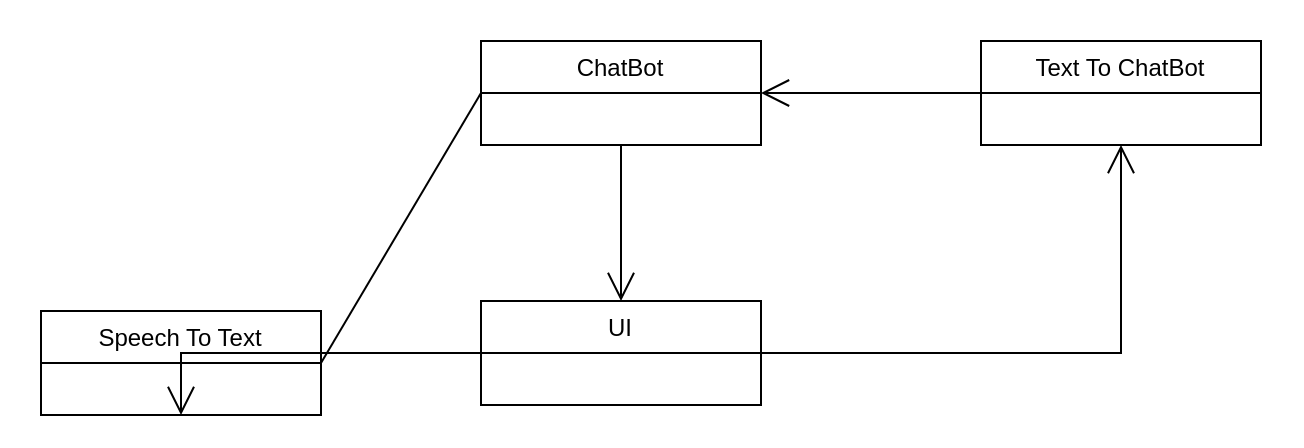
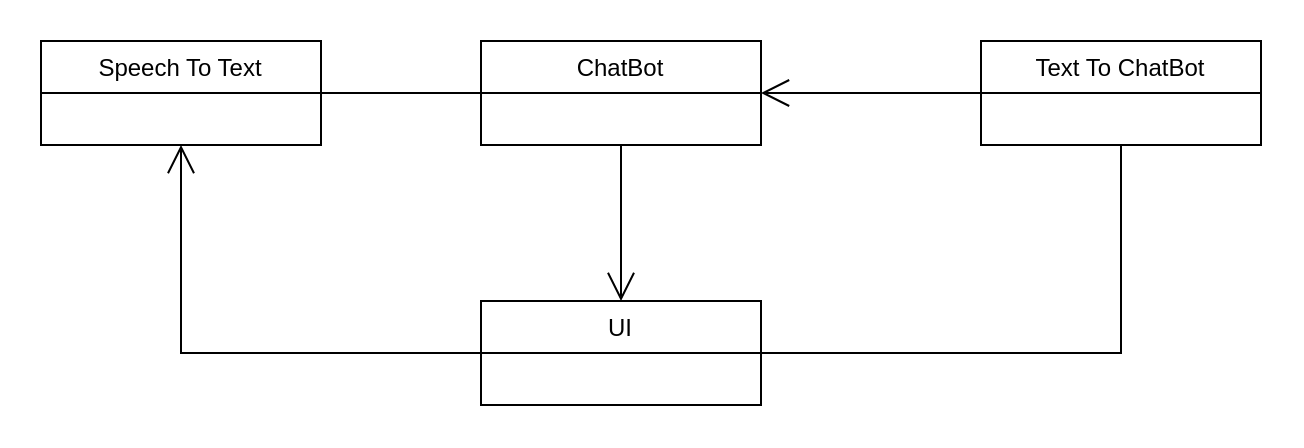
- <mxCell id="9" value="" style="endArrow=open;endFill=1;endSize=12;html=1;rounded=0;exitX=1;exitY=0.5;exitDx=0;exitDy=0;entryX=0.5;entryY=1;entryDx=0;entryDy=0;" edge="1" parent="1" source="2" target="5"><mxGeometry width="160" relative="1" as="geometry"><mxPoint x="710" y="202" as="sourcePoint" /><mxPoint x="610" y="130" as="targetPoint" /><Array as="points"><mxPoint x="560" y="176" /></Array></mxGeometry></mxCell>
+ <mxCell id="9" value="" style="endArrow=none;endFill=1;endSize=12;html=1;rounded=0;exitX=1;exitY=0.5;exitDx=0;exitDy=0;entryX=0.5;entryY=1;entryDx=0;entryDy=0;" edge="1" parent="1" source="2" target="5"><mxGeometry width="160" relative="1" as="geometry"><mxPoint x="710" y="202" as="sourcePoint" /><mxPoint x="610" y="130" as="targetPoint" /><Array as="points"><mxPoint x="560" y="176" /></Array></mxGeometry></mxCell>
- <mxCell id="4" value="Speech To Text" style="swimlane;fontStyle=0;childLayout=stackLayout;horizontal=1;startSize=26;fillColor=none;horizontalStack=0;resizeParent=1;resizeParentMax=0;resizeLast=0;collapsible=1;marginBottom=0;" vertex="1" parent="1"><mxGeometry x="20" y="155" width="140" height="52" as="geometry" /></mxCell>
+ <mxCell id="4" value="Speech To Text" style="swimlane;fontStyle=0;childLayout=stackLayout;horizontal=1;startSize=26;fillColor=none;horizontalStack=0;resizeParent=1;resizeParentMax=0;resizeLast=0;collapsible=1;marginBottom=0;" vertex="1" parent="1"><mxGeometry x="20" y="20" width="140" height="52" as="geometry" /></mxCell>
